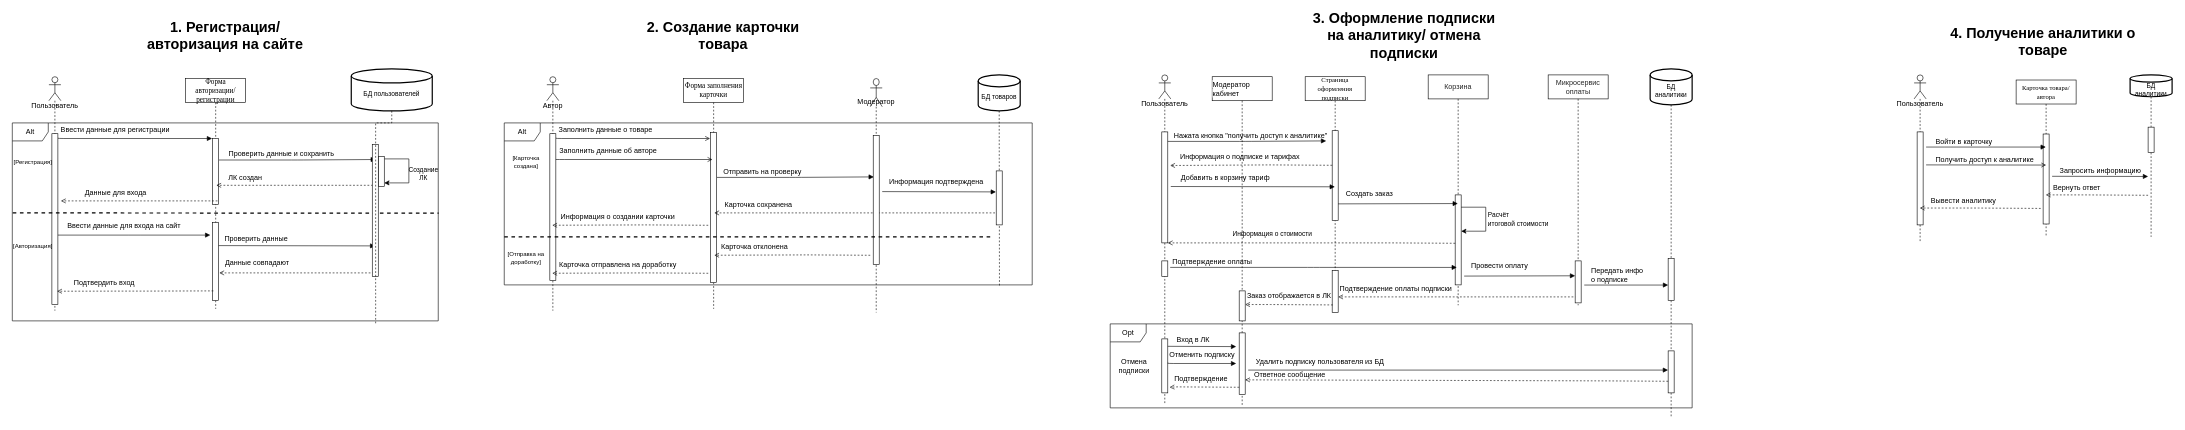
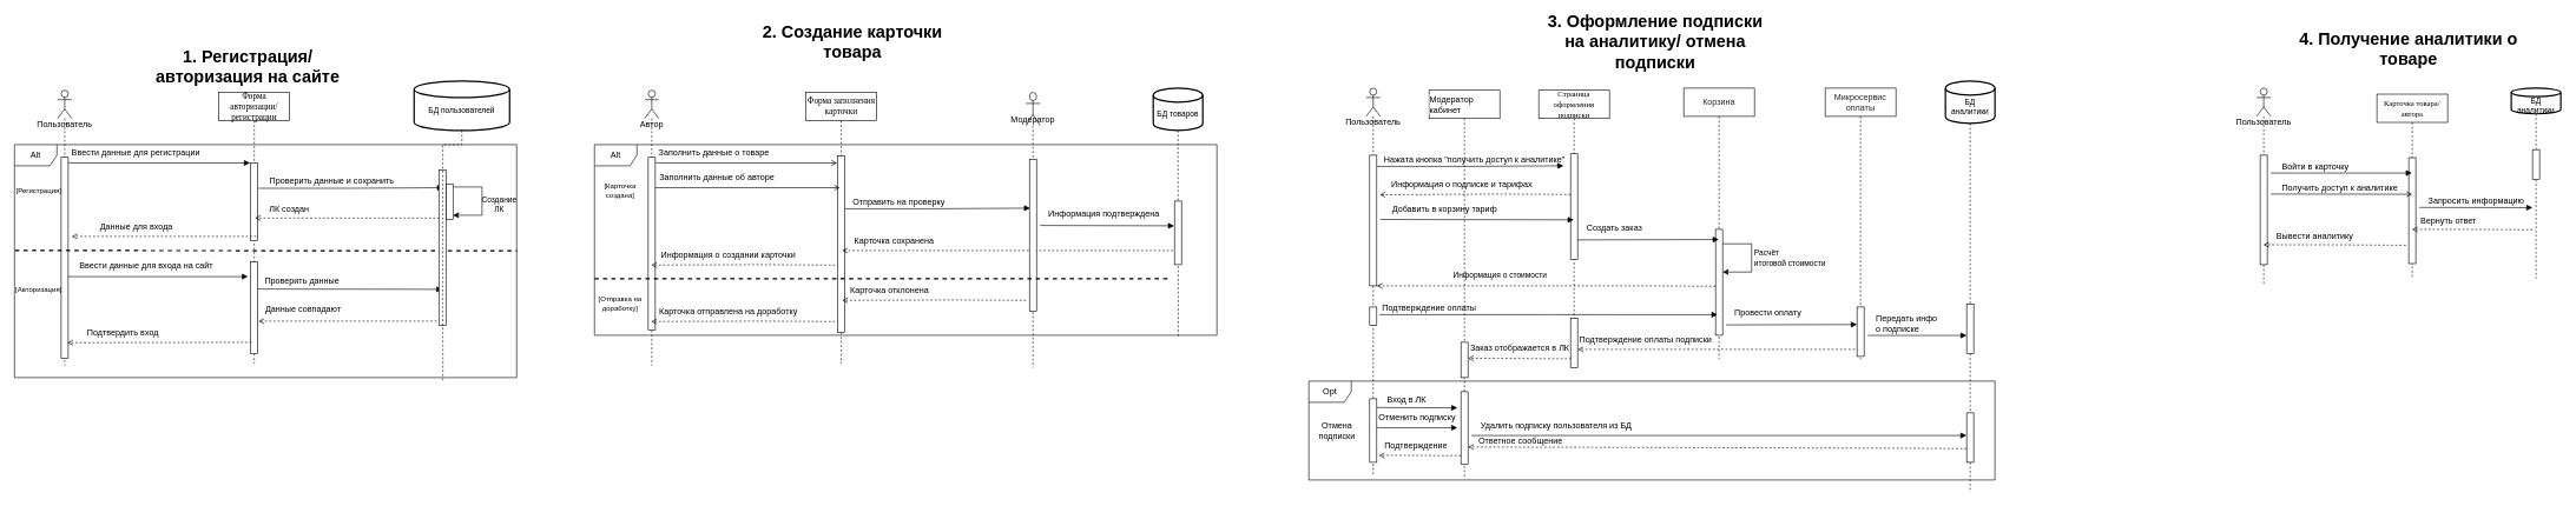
- <mxCell id="18" value="&lt;h1&gt;1. Регистрация/авторизация на сайте&lt;/h1&gt;" style="text;html=1;align=center;verticalAlign=middle;whiteSpace=wrap;rounded=0;labelBackgroundColor=none;" parent="1" vertex="1"><mxGeometry x="235" y="20" width="280" height="30" as="geometry" /></mxCell>
+ <mxCell id="18" value="&lt;h1&gt;1. Регистрация/авторизация на сайте&lt;/h1&gt;" style="text;html=1;align=center;verticalAlign=middle;whiteSpace=wrap;rounded=0;labelBackgroundColor=none;" parent="1" vertex="1"><mxGeometry x="210" y="55" width="280" height="30" as="geometry" /></mxCell>
